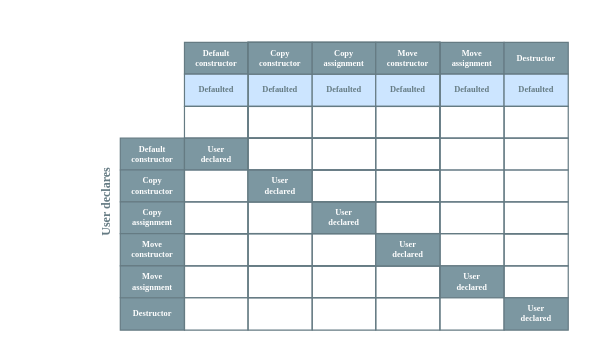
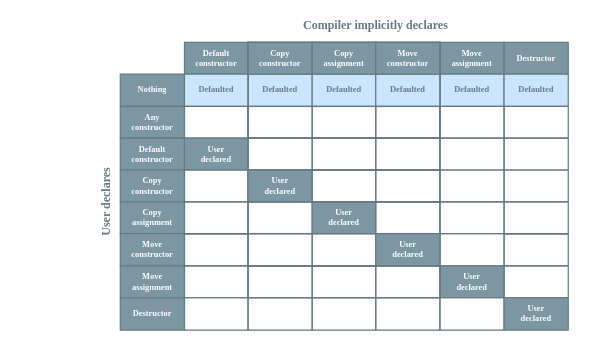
+ <mxCell id="3" value="&lt;font style=&quot;font-size: 20px&quot; face=&quot;Ubuntu&quot; color=&quot;#657b83&quot;&gt;&lt;b&gt;Compiler implicitly declares&lt;/b&gt;&lt;/font&gt;" style="text;html=1;strokeColor=none;fillColor=none;align=center;verticalAlign=middle;whiteSpace=wrap;rounded=0;" parent="1" vertex="1"><mxGeometry x="471" y="30" width="310" height="20" as="geometry" /></mxCell>
+ <mxCell id="22" value="Nothing" style="shape=partialRectangle;html=1;whiteSpace=wrap;connectable=0;fillColor=#7C97A1;strokeWidth=2;strokeColor=#657B83;fontColor=#FFFFFF;fontFamily=Ubuntu;fontSize=14;fontStyle=1" parent="1" vertex="1"><mxGeometry x="200" y="123" width="107" height="54" as="geometry" /></mxCell>
+ <mxCell id="25" value="Any&lt;br&gt;constructor" style="shape=partialRectangle;html=1;whiteSpace=wrap;connectable=0;fillColor=#7C97A1;strokeWidth=2;strokeColor=#657B83;fontColor=#FFFFFF;fontFamily=Ubuntu;fontSize=14;fontStyle=1" parent="1" vertex="1"><mxGeometry x="200" y="177" width="107" height="53" as="geometry" /></mxCell>
